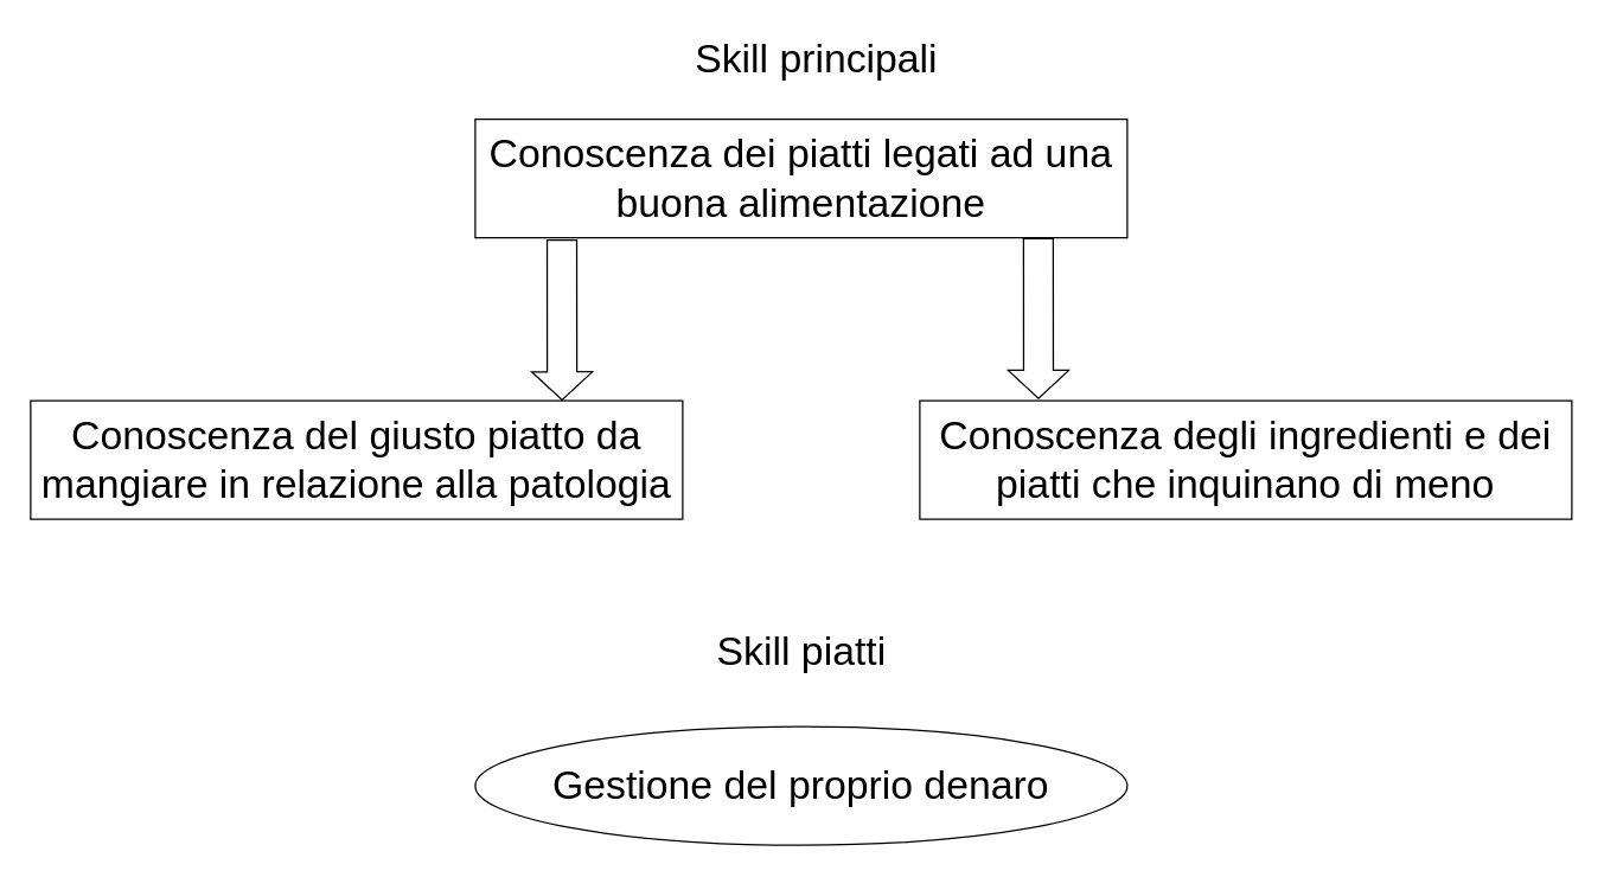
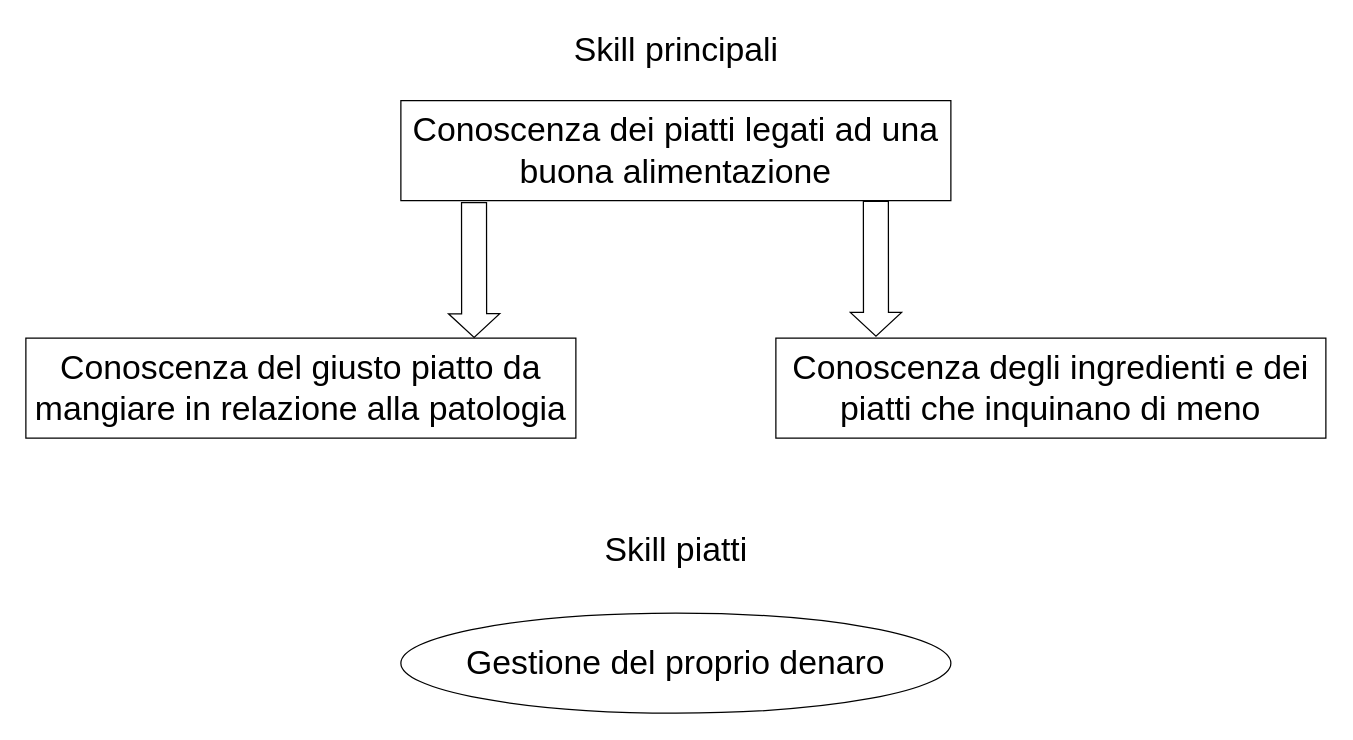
- <mxCell id="7" value="Skill principali" style="text;html=1;align=center;verticalAlign=middle;resizable=0;points=[];autosize=1;strokeColor=none;fillColor=none;fontSize=27;" vertex="1" parent="1"><mxGeometry x="460" y="20" width="180" height="40" as="geometry" /></mxCell>
+ <mxCell id="7" value="Skill principali" style="text;html=1;align=center;verticalAlign=middle;resizable=0;points=[];autosize=1;strokeColor=none;fillColor=none;fontSize=27;" vertex="1" parent="1"><mxGeometry x="450" y="20" width="180" height="40" as="geometry" /></mxCell>
